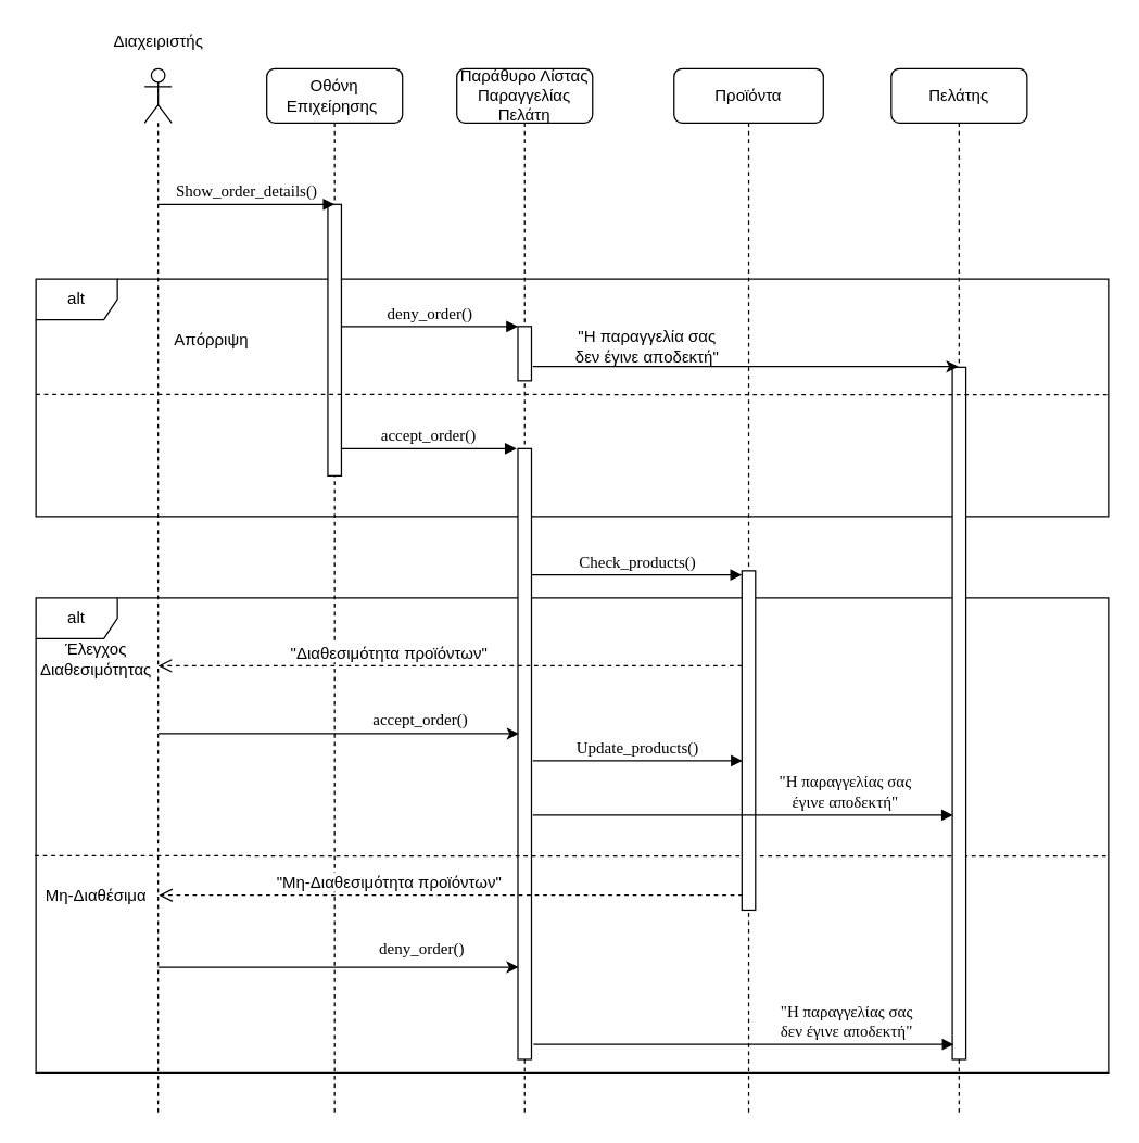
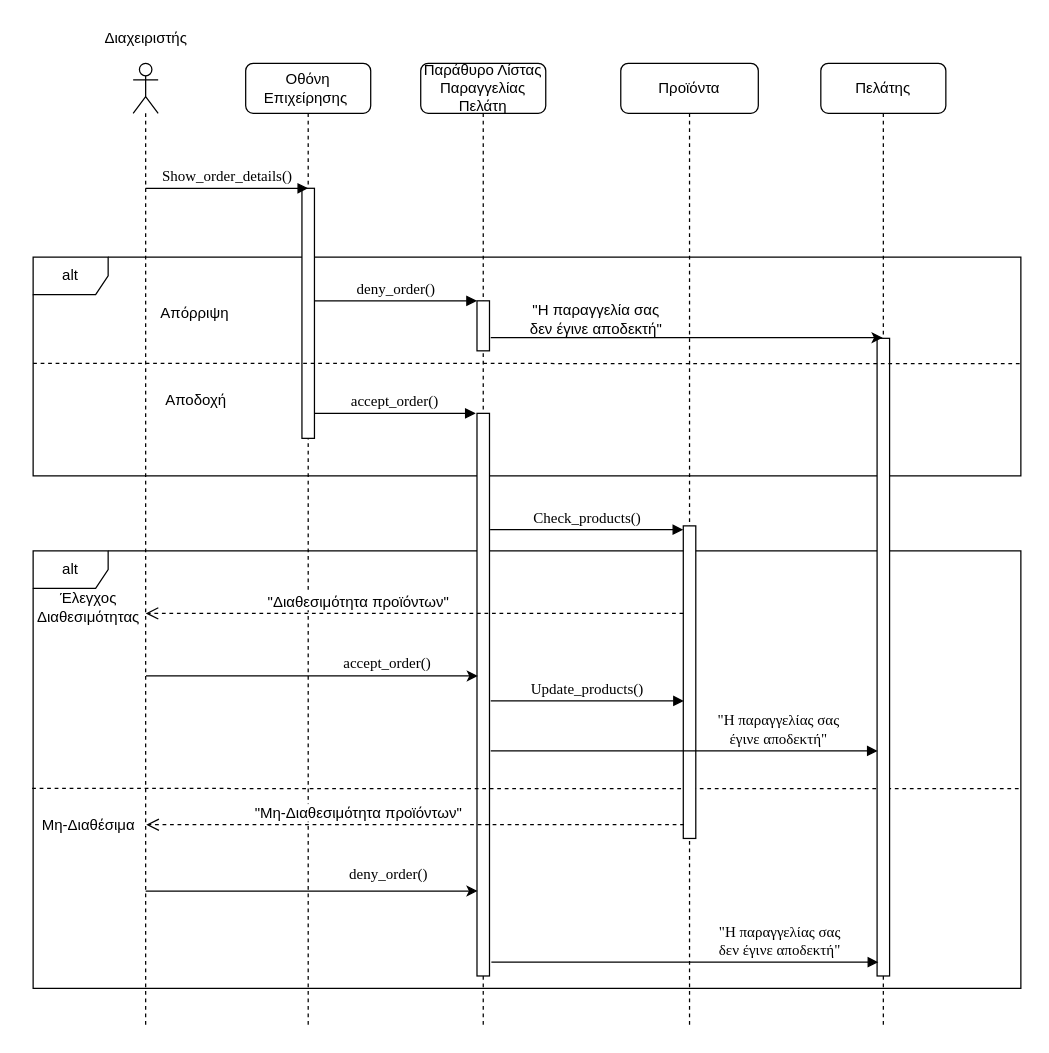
+ <mxCell id="21" value="Αποδοχή" style="text;html=1;align=center;verticalAlign=middle;resizable=0;points=[];autosize=1;strokeColor=none;fillColor=none;" parent="1" vertex="1"><mxGeometry x="126" y="310" width="60" height="20" as="geometry" /></mxCell>
